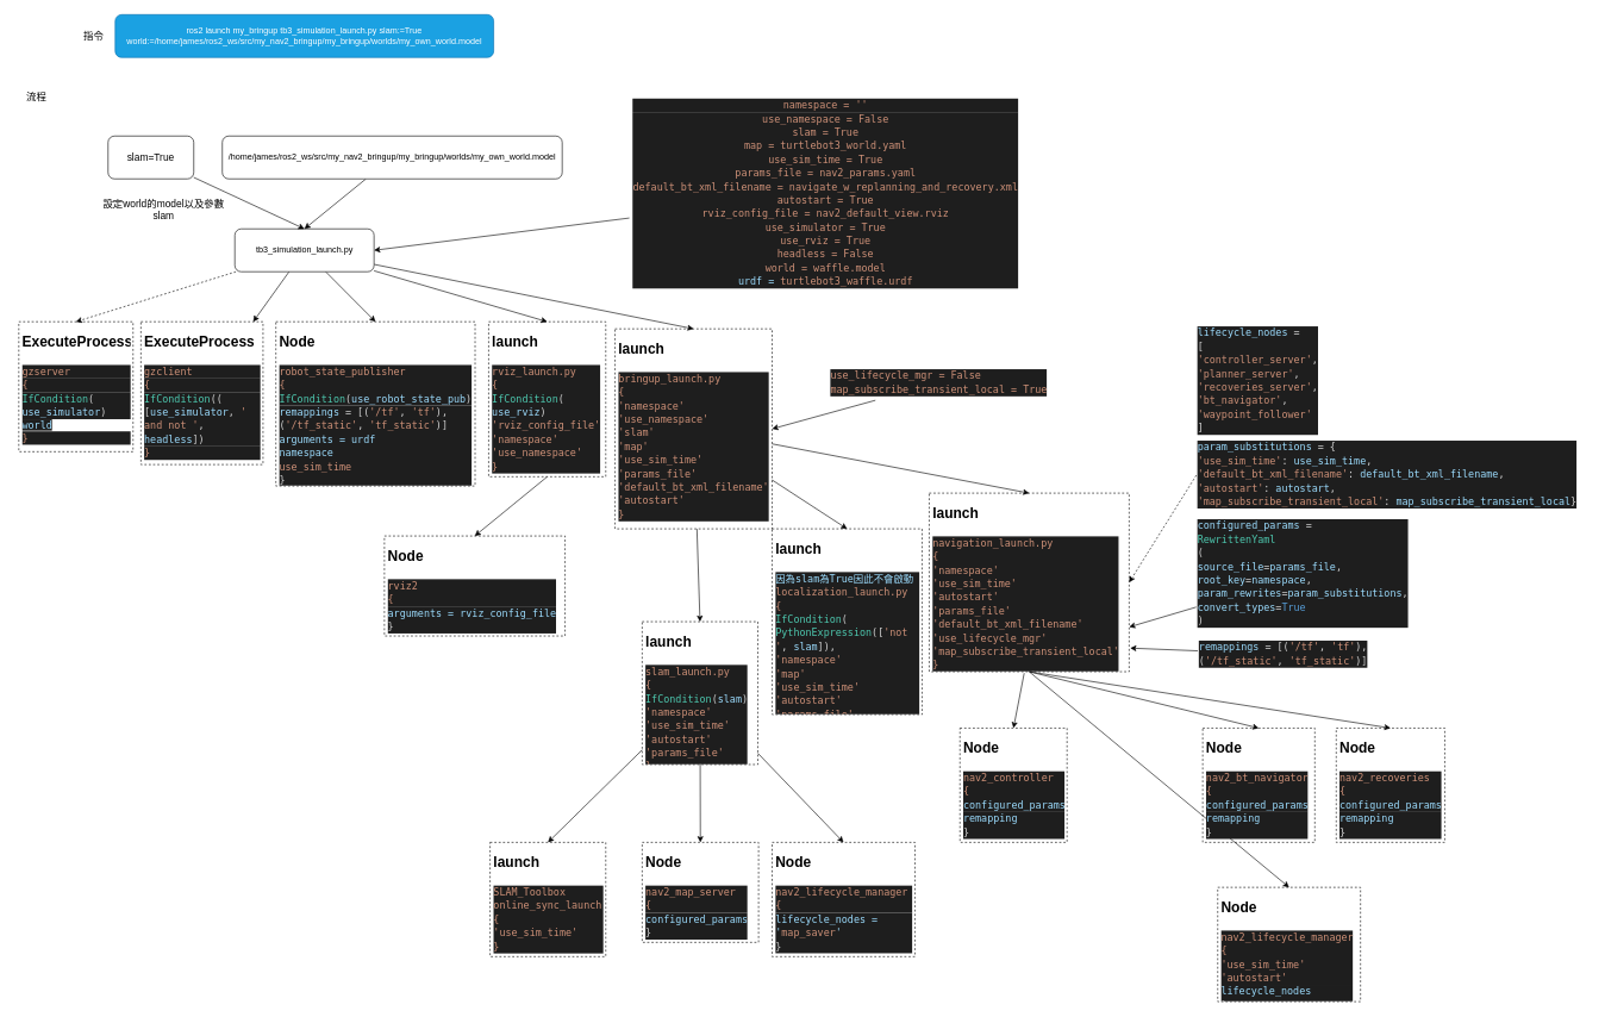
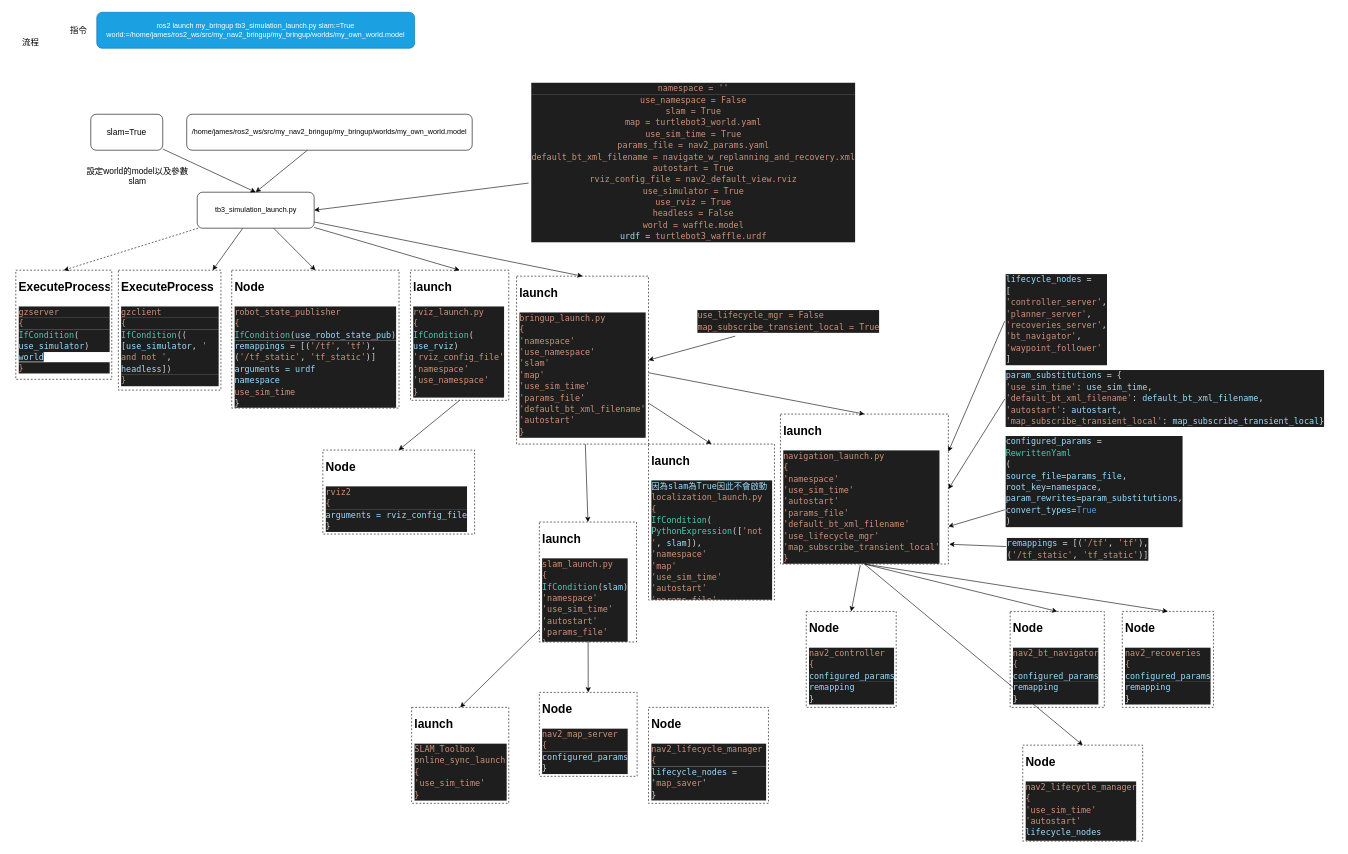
- <mxCell id="12" value="&lt;font style=&quot;font-size: 14px&quot;&gt;流程&lt;/font&gt;" style="text;html=1;strokeColor=none;fillColor=none;align=center;verticalAlign=middle;whiteSpace=wrap;rounded=0;shadow=0;" vertex="1" parent="1"><mxGeometry y="120" width="60" height="30" as="geometry" x="20" /></mxCell>
+ <mxCell id="12" value="&lt;font style=&quot;font-size: 14px&quot;&gt;流程&lt;/font&gt;" style="text;html=1;strokeColor=none;fillColor=none;align=center;verticalAlign=middle;whiteSpace=wrap;rounded=0;shadow=0;" vertex="1" parent="1"><mxGeometry x="20" y="55" width="60" height="30" as="geometry" /></mxCell>
+ <mxCell id="40" style="edgeStyle=none;html=1;entryX=1;entryY=0.25;entryDx=0;entryDy=0;fontSize=20;exitX=0;exitY=0.5;exitDx=0;exitDy=0;" edge="1" parent="1" source="41" target="36"><mxGeometry relative="1" as="geometry" /></mxCell>
- <mxCell id="44" style="edgeStyle=none;html=1;fontSize=20;exitX=0;exitY=0.5;exitDx=0;exitDy=0;entryX=1;entryY=0.5;entryDx=0;entryDy=0;dashed=1;" edge="1" parent="1" source="45" target="36"><mxGeometry relative="1" as="geometry" /></mxCell>
+ <mxCell id="44" style="edgeStyle=none;html=1;fontSize=20;exitX=0;exitY=0.5;exitDx=0;exitDy=0;entryX=1;entryY=0.5;entryDx=0;entryDy=0;" edge="1" parent="1" source="45" target="36"><mxGeometry relative="1" as="geometry" /></mxCell>
- <mxCell id="28" style="edgeStyle=none;html=1;entryX=0.5;entryY=0;entryDx=0;entryDy=0;fontSize=20;" edge="1" parent="1" source="30" target="47"><mxGeometry relative="1" as="geometry" /></mxCell>
- <mxCell id="46" value="&lt;h1&gt;&lt;span style=&quot;font-size: 20px&quot;&gt;Node&lt;/span&gt;&lt;/h1&gt;&lt;div style=&quot;color: rgb(212 , 212 , 212) ; background-color: rgb(30 , 30 , 30) ; font-family: &amp;#34;droid sans mono&amp;#34; , &amp;#34;monospace&amp;#34; , monospace ; line-height: 19px&quot;&gt;&lt;div style=&quot;font-family: &amp;#34;droid sans mono&amp;#34; , &amp;#34;monospace&amp;#34; , monospace ; line-height: 19px&quot;&gt;&lt;div style=&quot;font-family: &amp;#34;droid sans mono&amp;#34; , &amp;#34;monospace&amp;#34; , monospace ; line-height: 19px&quot;&gt;&lt;div style=&quot;font-family: &amp;#34;droid sans mono&amp;#34; , &amp;#34;monospace&amp;#34; , monospace ; line-height: 19px&quot;&gt;&lt;span style=&quot;color: #ce9178&quot;&gt;nav2_map_server&lt;/span&gt;&lt;/div&gt;&lt;/div&gt;&lt;/div&gt;&lt;div style=&quot;font-family: &amp;#34;droid sans mono&amp;#34; , &amp;#34;monospace&amp;#34; , monospace ; line-height: 19px&quot;&gt;&lt;span style=&quot;color: #ce9178&quot;&gt;{&lt;/span&gt;&lt;/div&gt;&lt;/div&gt;&lt;div style=&quot;background-color: rgb(30 , 30 , 30) ; font-family: &amp;#34;droid sans mono&amp;#34; , &amp;#34;monospace&amp;#34; , monospace ; line-height: 19px&quot;&gt;&lt;div style=&quot;color: rgb(212 , 212 , 212)&quot;&gt;&lt;span style=&quot;color: rgb(156 , 220 , 254)&quot;&gt;configured_params&lt;/span&gt;&lt;br&gt;&lt;/div&gt;&lt;div style=&quot;color: rgb(212 , 212 , 212)&quot;&gt;}&lt;/div&gt;&lt;/div&gt;" style="text;html=1;strokeColor=default;fillColor=none;spacing=5;spacingTop=-20;whiteSpace=wrap;overflow=hidden;rounded=0;shadow=0;fontSize=14;dashed=1;" vertex="1" parent="1"><mxGeometry x="898" y="1179" width="163" height="140" as="geometry" /></mxCell>
+ <mxCell id="46" value="&lt;h1&gt;&lt;span style=&quot;font-size: 20px&quot;&gt;Node&lt;/span&gt;&lt;/h1&gt;&lt;div style=&quot;color: rgb(212 , 212 , 212) ; background-color: rgb(30 , 30 , 30) ; font-family: &amp;#34;droid sans mono&amp;#34; , &amp;#34;monospace&amp;#34; , monospace ; line-height: 19px&quot;&gt;&lt;div style=&quot;font-family: &amp;#34;droid sans mono&amp;#34; , &amp;#34;monospace&amp;#34; , monospace ; line-height: 19px&quot;&gt;&lt;div style=&quot;font-family: &amp;#34;droid sans mono&amp;#34; , &amp;#34;monospace&amp;#34; , monospace ; line-height: 19px&quot;&gt;&lt;div style=&quot;font-family: &amp;#34;droid sans mono&amp;#34; , &amp;#34;monospace&amp;#34; , monospace ; line-height: 19px&quot;&gt;&lt;span style=&quot;color: #ce9178&quot;&gt;nav2_map_server&lt;/span&gt;&lt;/div&gt;&lt;/div&gt;&lt;/div&gt;&lt;div style=&quot;font-family: &amp;#34;droid sans mono&amp;#34; , &amp;#34;monospace&amp;#34; , monospace ; line-height: 19px&quot;&gt;&lt;span style=&quot;color: #ce9178&quot;&gt;{&lt;/span&gt;&lt;/div&gt;&lt;/div&gt;&lt;div style=&quot;background-color: rgb(30 , 30 , 30) ; font-family: &amp;#34;droid sans mono&amp;#34; , &amp;#34;monospace&amp;#34; , monospace ; line-height: 19px&quot;&gt;&lt;div style=&quot;color: rgb(212 , 212 , 212)&quot;&gt;&lt;span style=&quot;color: rgb(156 , 220 , 254)&quot;&gt;configured_params&lt;/span&gt;&lt;br&gt;&lt;/div&gt;&lt;div style=&quot;color: rgb(212 , 212 , 212)&quot;&gt;}&lt;/div&gt;&lt;/div&gt;" style="text;html=1;strokeColor=default;fillColor=none;spacing=5;spacingTop=-20;whiteSpace=wrap;overflow=hidden;rounded=0;shadow=0;fontSize=14;dashed=1;" vertex="1" parent="1"><mxGeometry x="898" y="1154" width="163" height="140" as="geometry" /></mxCell>
